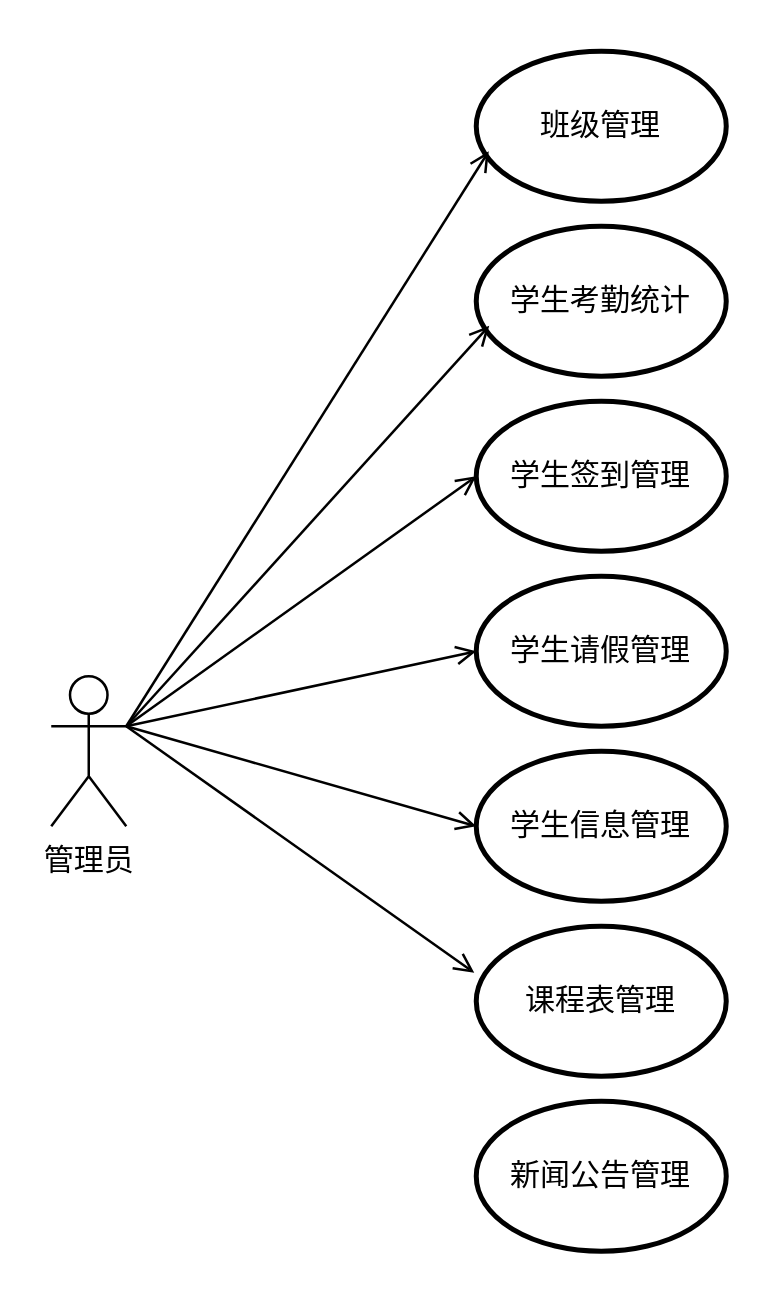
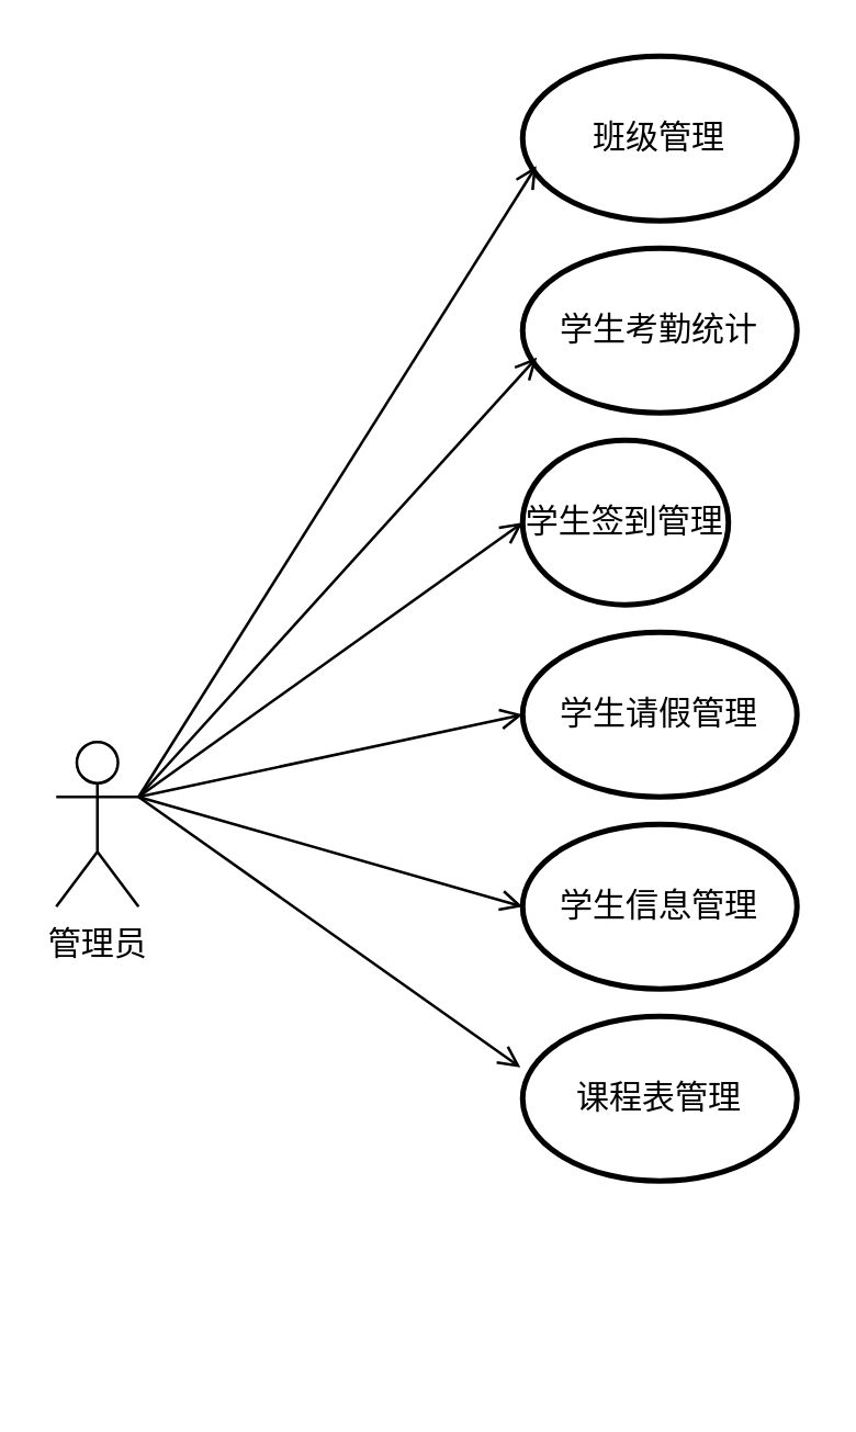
- <mxCell id="5" value="学生签到管理" style="strokeWidth=2;html=1;shape=mxgraph.flowchart.start_1;whiteSpace=wrap;" vertex="1" parent="1"><mxGeometry x="190" y="160" width="100" height="60" as="geometry" /></mxCell>
+ <mxCell id="5" value="学生签到管理" style="strokeWidth=2;html=1;shape=mxgraph.flowchart.start_1;whiteSpace=wrap;" vertex="1" parent="1"><mxGeometry x="190" y="160" width="75" height="60" as="geometry" /></mxCell>
- <mxCell id="13" value="新闻公告管理" style="strokeWidth=2;html=1;shape=mxgraph.flowchart.start_1;whiteSpace=wrap;" vertex="1" parent="1"><mxGeometry x="190" y="440" width="100" height="60" as="geometry" /></mxCell>
